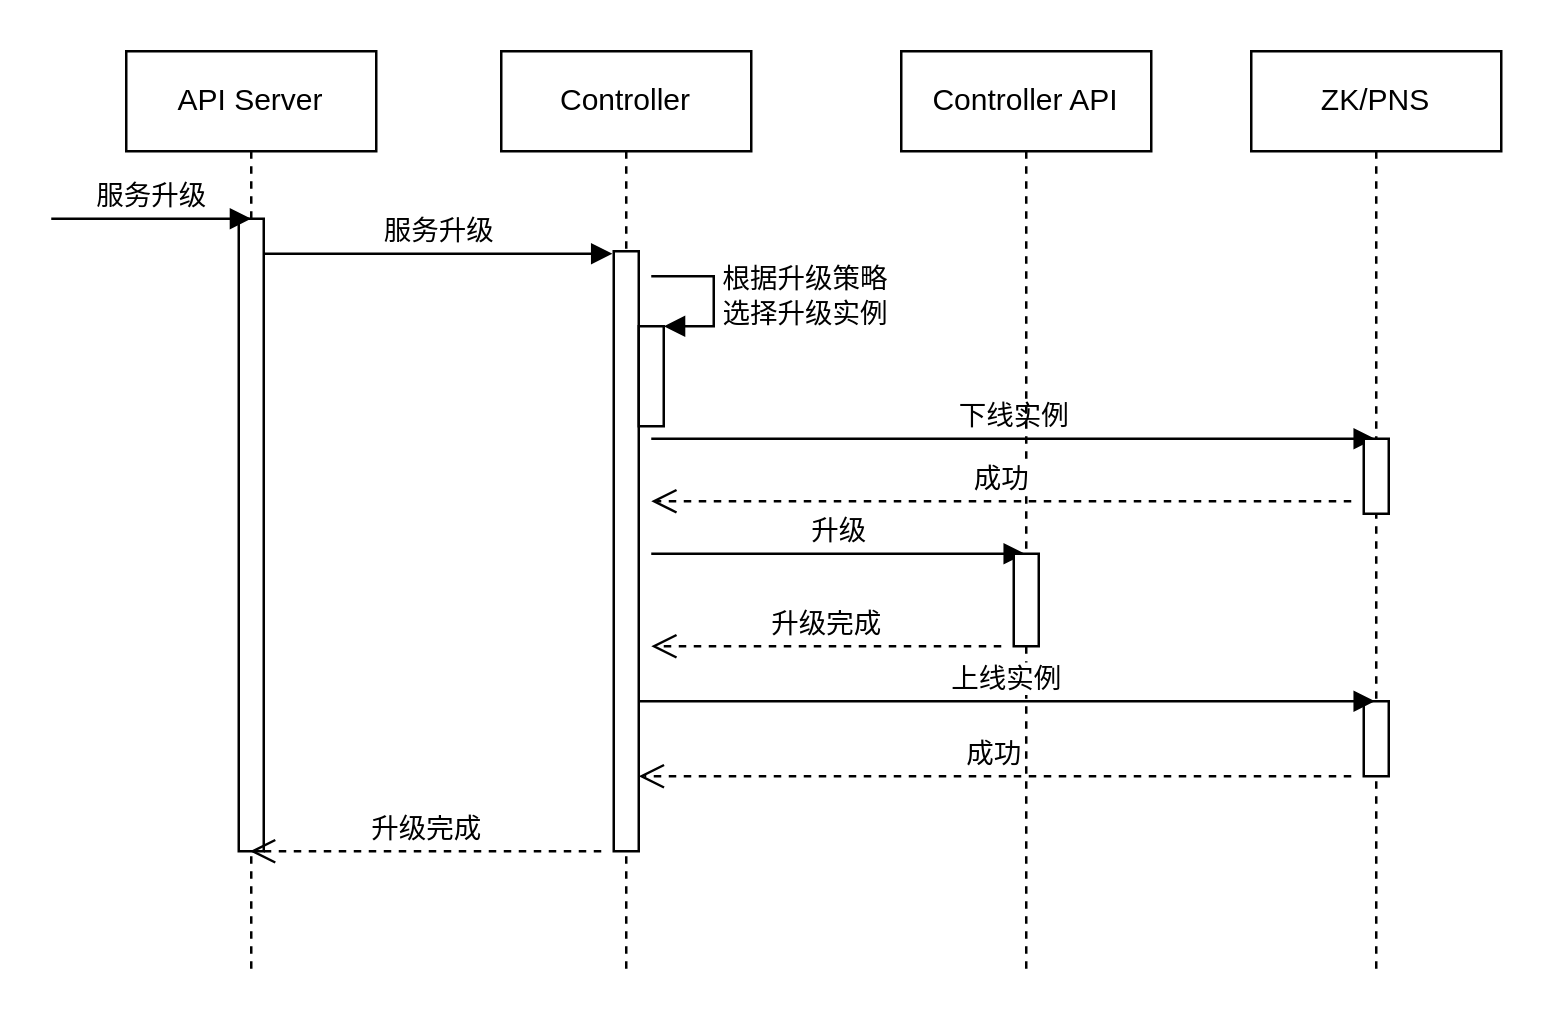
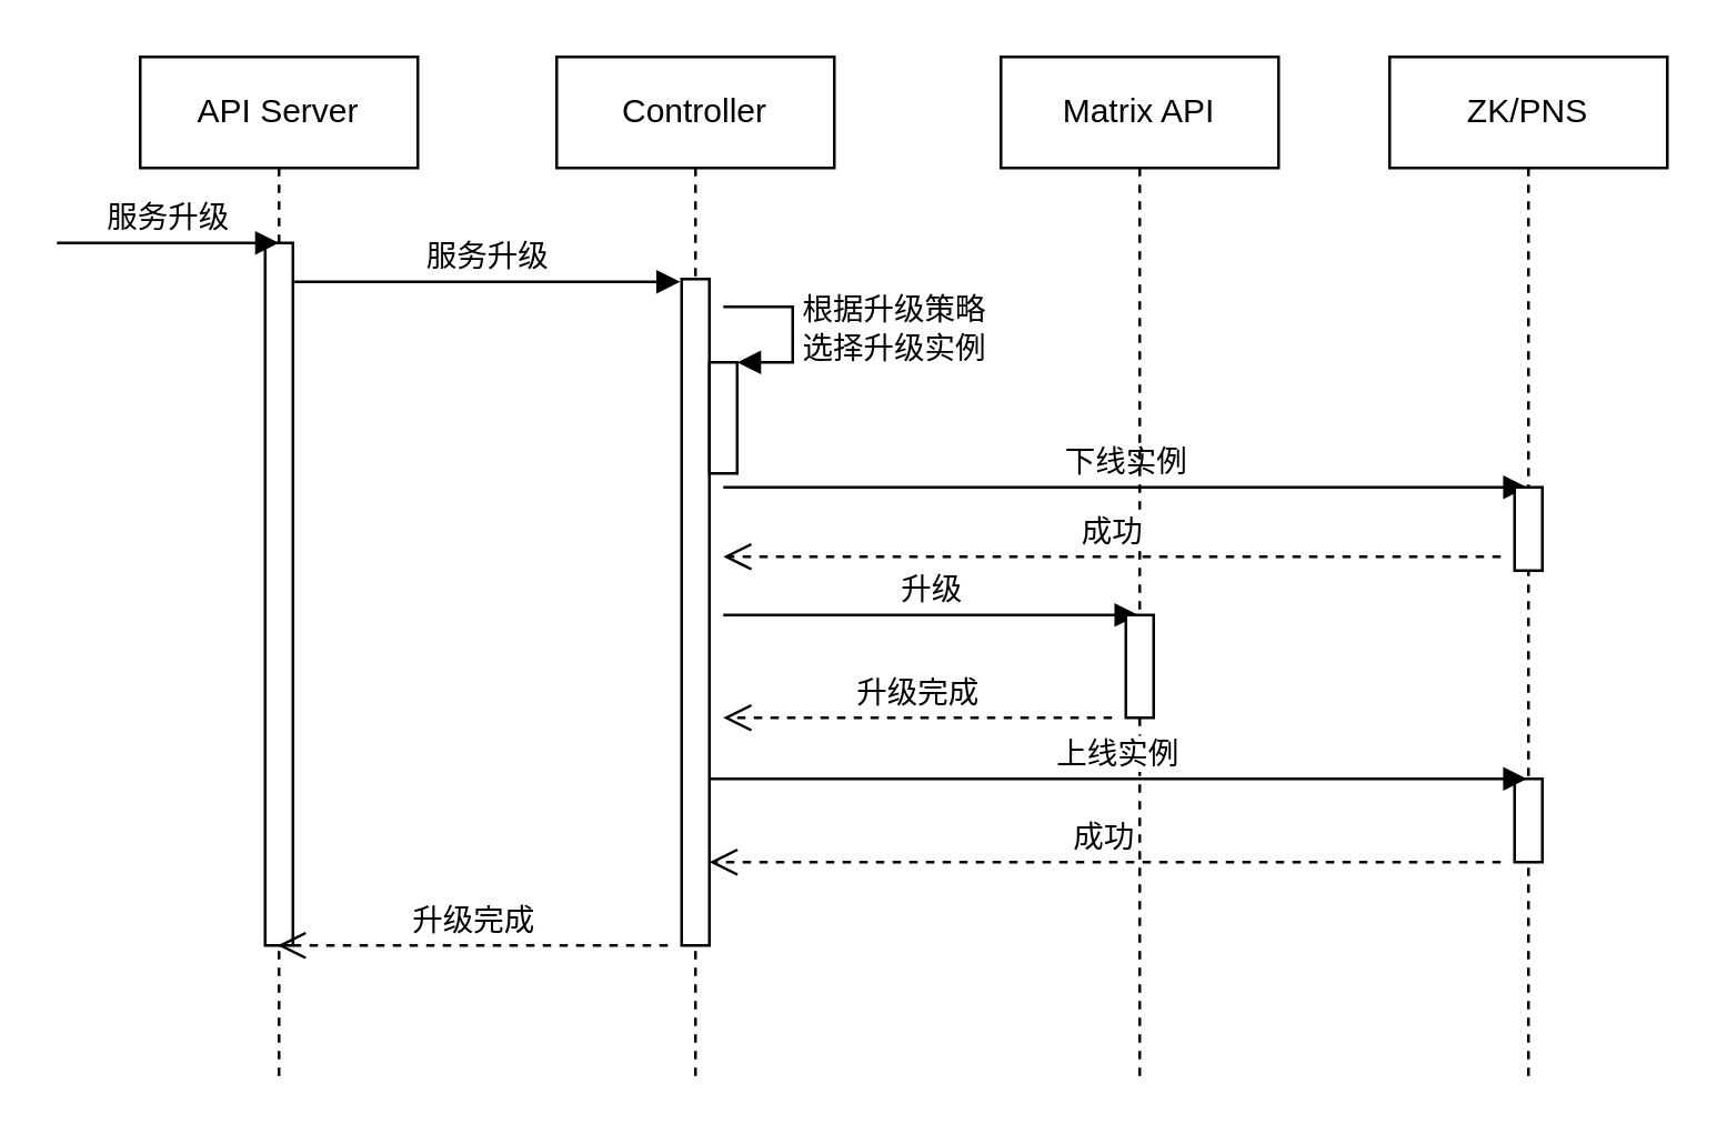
- <mxCell id="11" value="Controller API" style="shape=umlLifeline;perimeter=lifelinePerimeter;whiteSpace=wrap;html=1;container=1;collapsible=0;recursiveResize=0;outlineConnect=0;" vertex="1" parent="1"><mxGeometry x="360" y="20" width="100" height="370" as="geometry" /></mxCell>
+ <mxCell id="11" value="Matrix API" style="shape=umlLifeline;perimeter=lifelinePerimeter;whiteSpace=wrap;html=1;container=1;collapsible=0;recursiveResize=0;outlineConnect=0;" vertex="1" parent="1"><mxGeometry x="360" y="20" width="100" height="370" as="geometry" /></mxCell>
